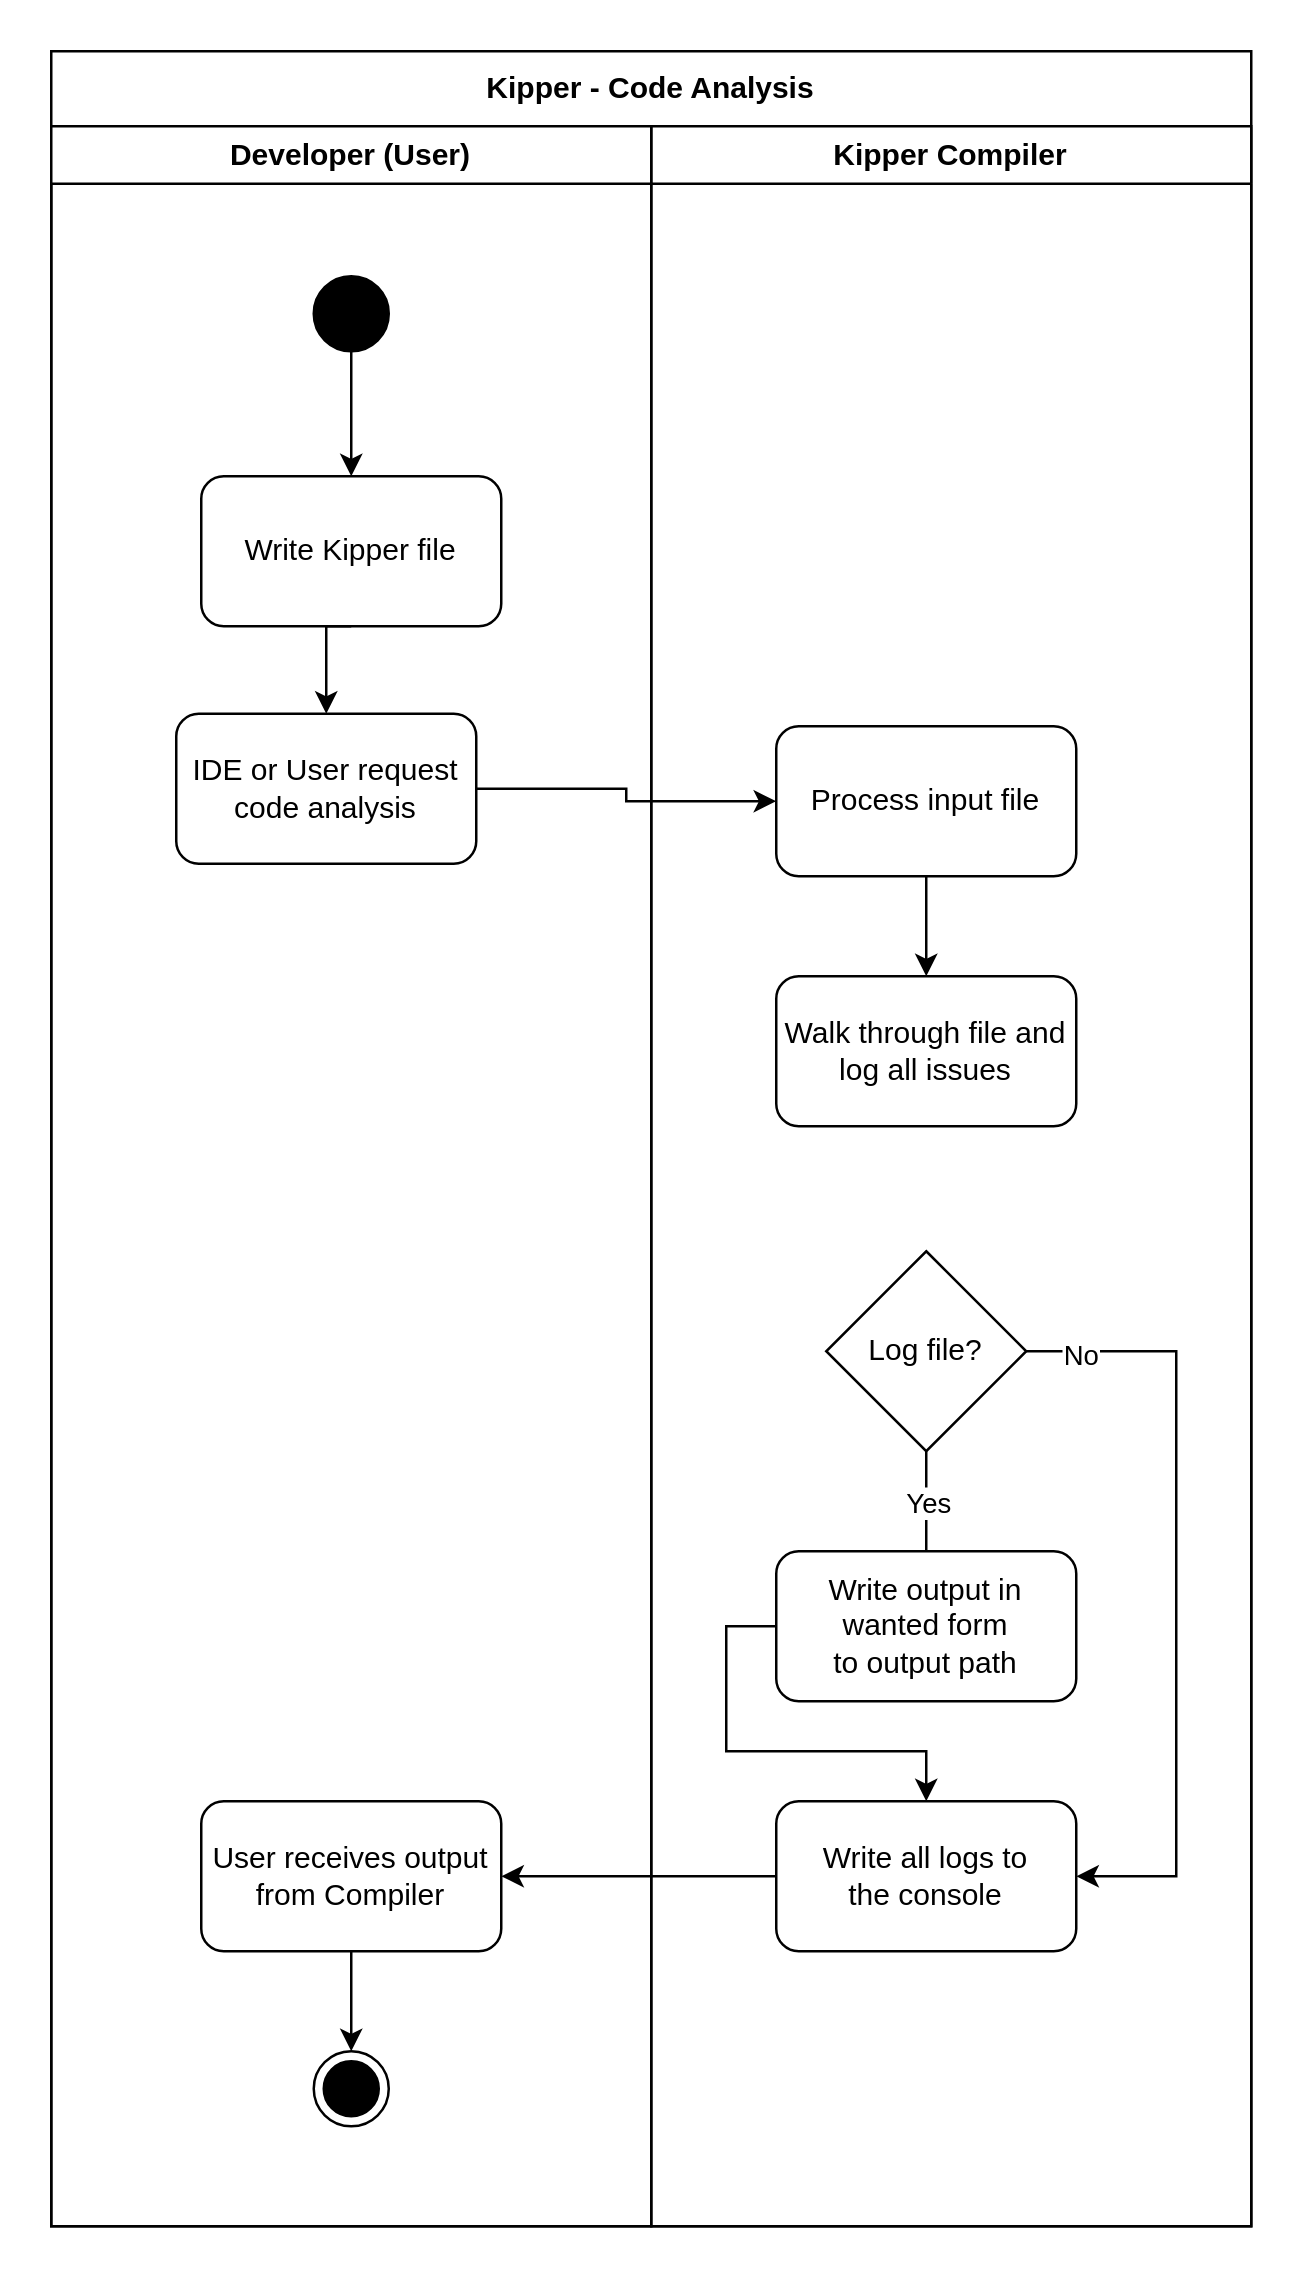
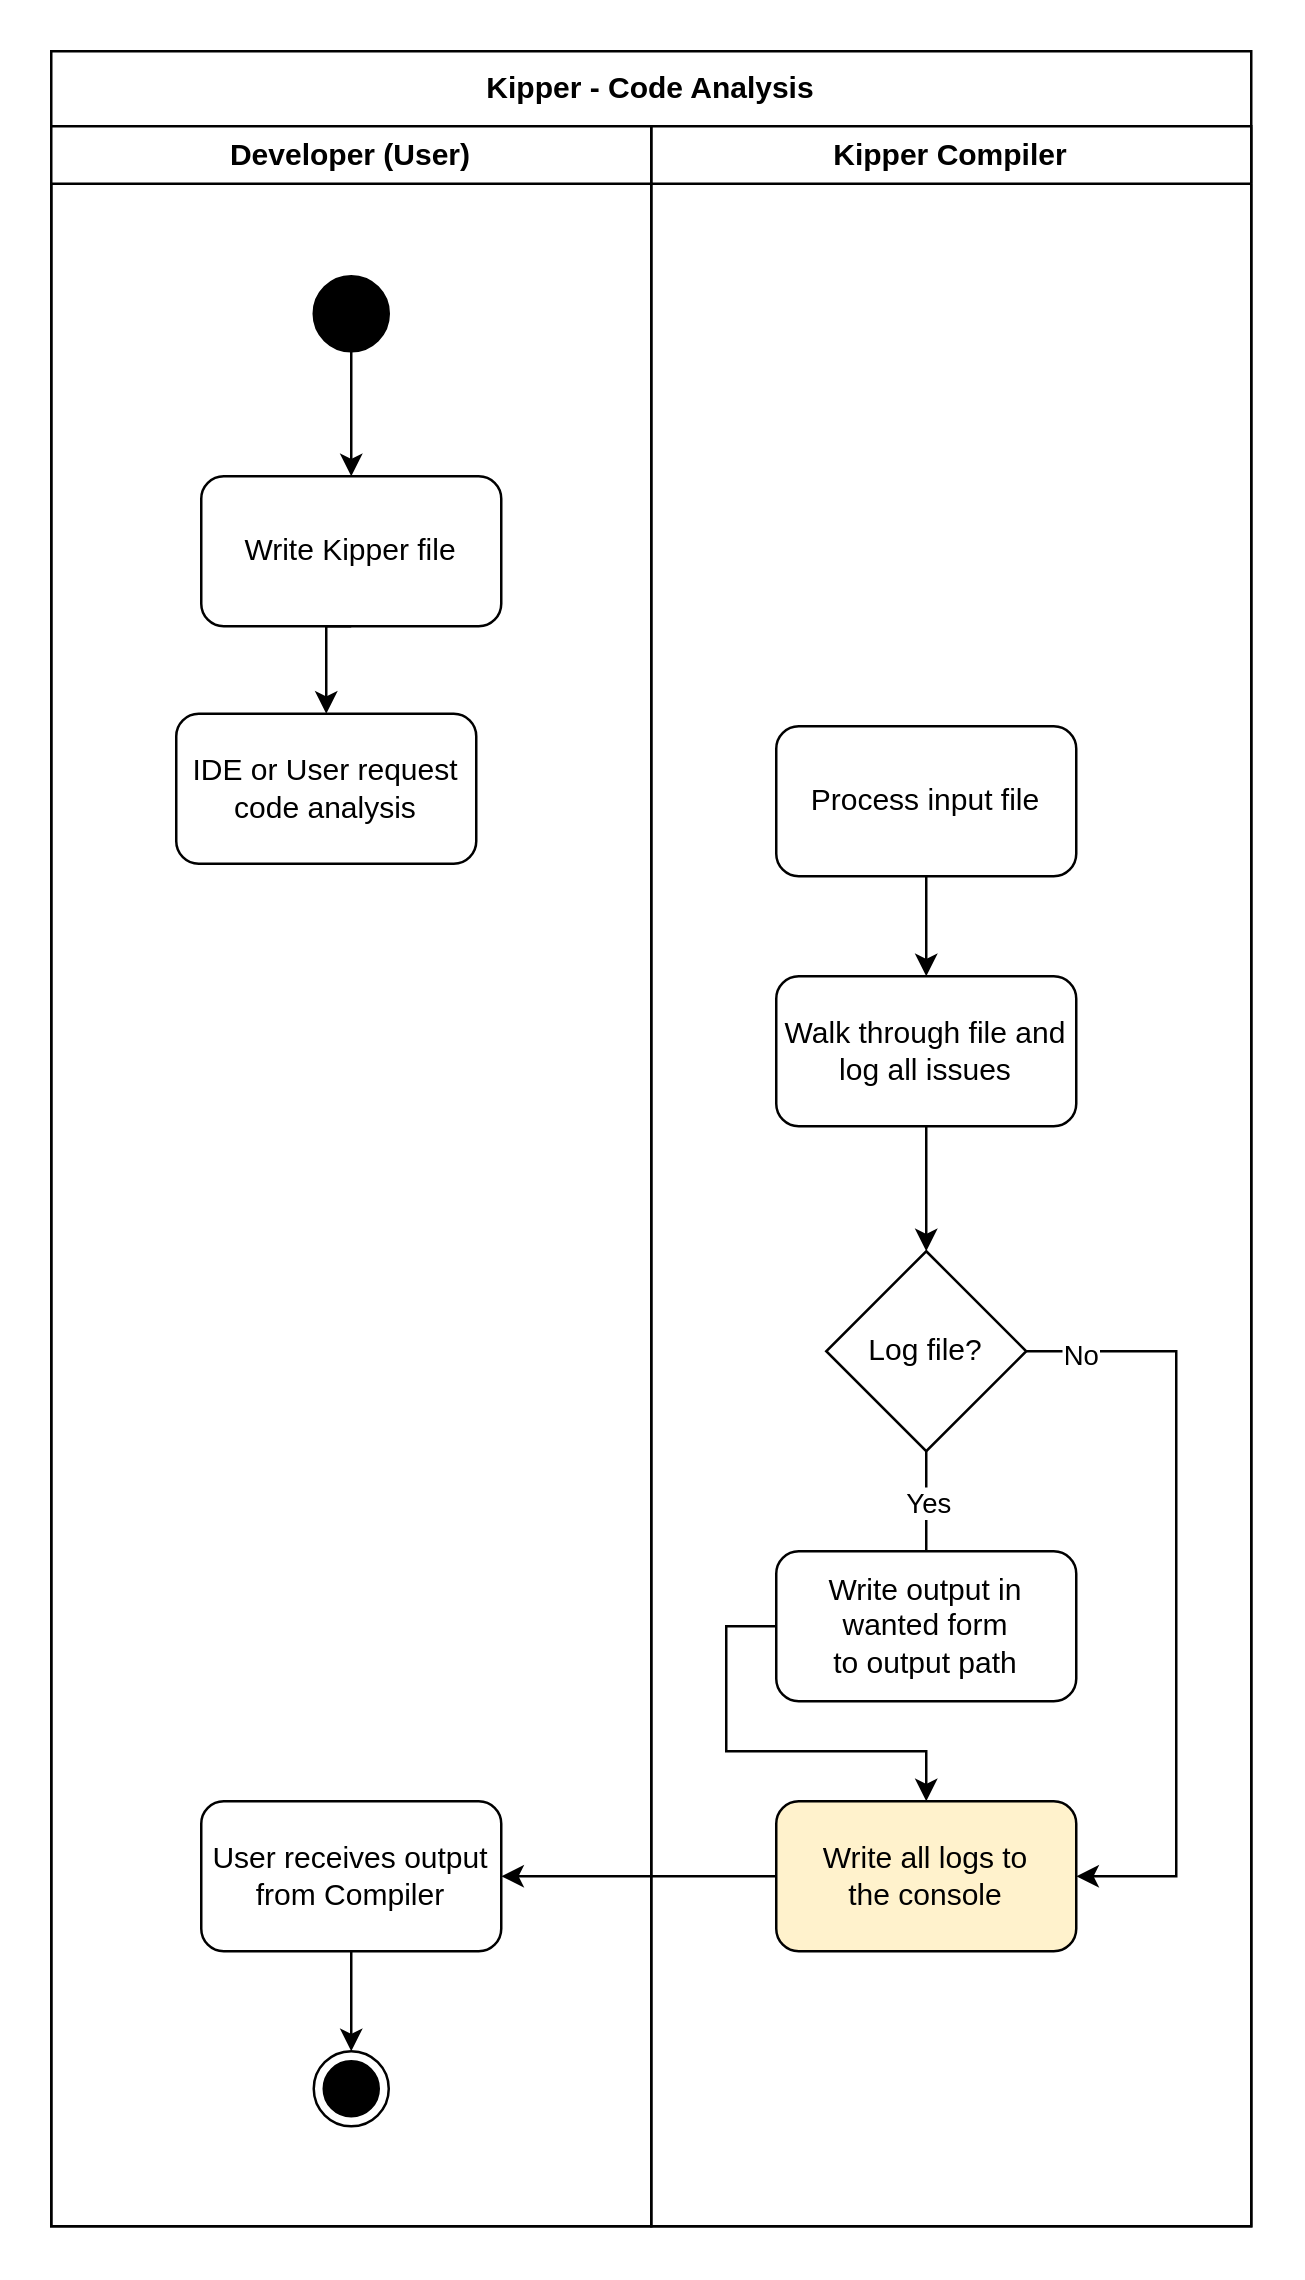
- <mxCell id="24" style="edgeStyle=orthogonalEdgeStyle;rounded=0;orthogonalLoop=1;jettySize=auto;html=1;exitX=1;exitY=0.5;exitDx=0;exitDy=0;entryX=0;entryY=0.5;entryDx=0;entryDy=0;" edge="1" parent="2" source="21" target="5"><mxGeometry relative="1" as="geometry" /></mxCell>
+ <mxCell id="6" style="edgeStyle=orthogonalEdgeStyle;rounded=0;orthogonalLoop=1;jettySize=auto;html=1;exitX=0.5;exitY=1;exitDx=0;exitDy=0;entryX=0.5;entryY=0;entryDx=0;entryDy=0;" edge="1" parent="3" source="7" target="12"><mxGeometry relative="1" as="geometry" /></mxCell>
- <mxCell id="14" value="Write all logs to &lt;br&gt;the console" style="rounded=1;whiteSpace=wrap;html=1;" vertex="1" parent="3"><mxGeometry x="50" y="670" width="120" height="60" as="geometry" /></mxCell>
+ <mxCell id="14" value="Write all logs to &lt;br&gt;the console" style="rounded=1;whiteSpace=wrap;html=1;fillColor=#fff2cc;" vertex="1" parent="3"><mxGeometry x="50" y="670" width="120" height="60" as="geometry" /></mxCell>
